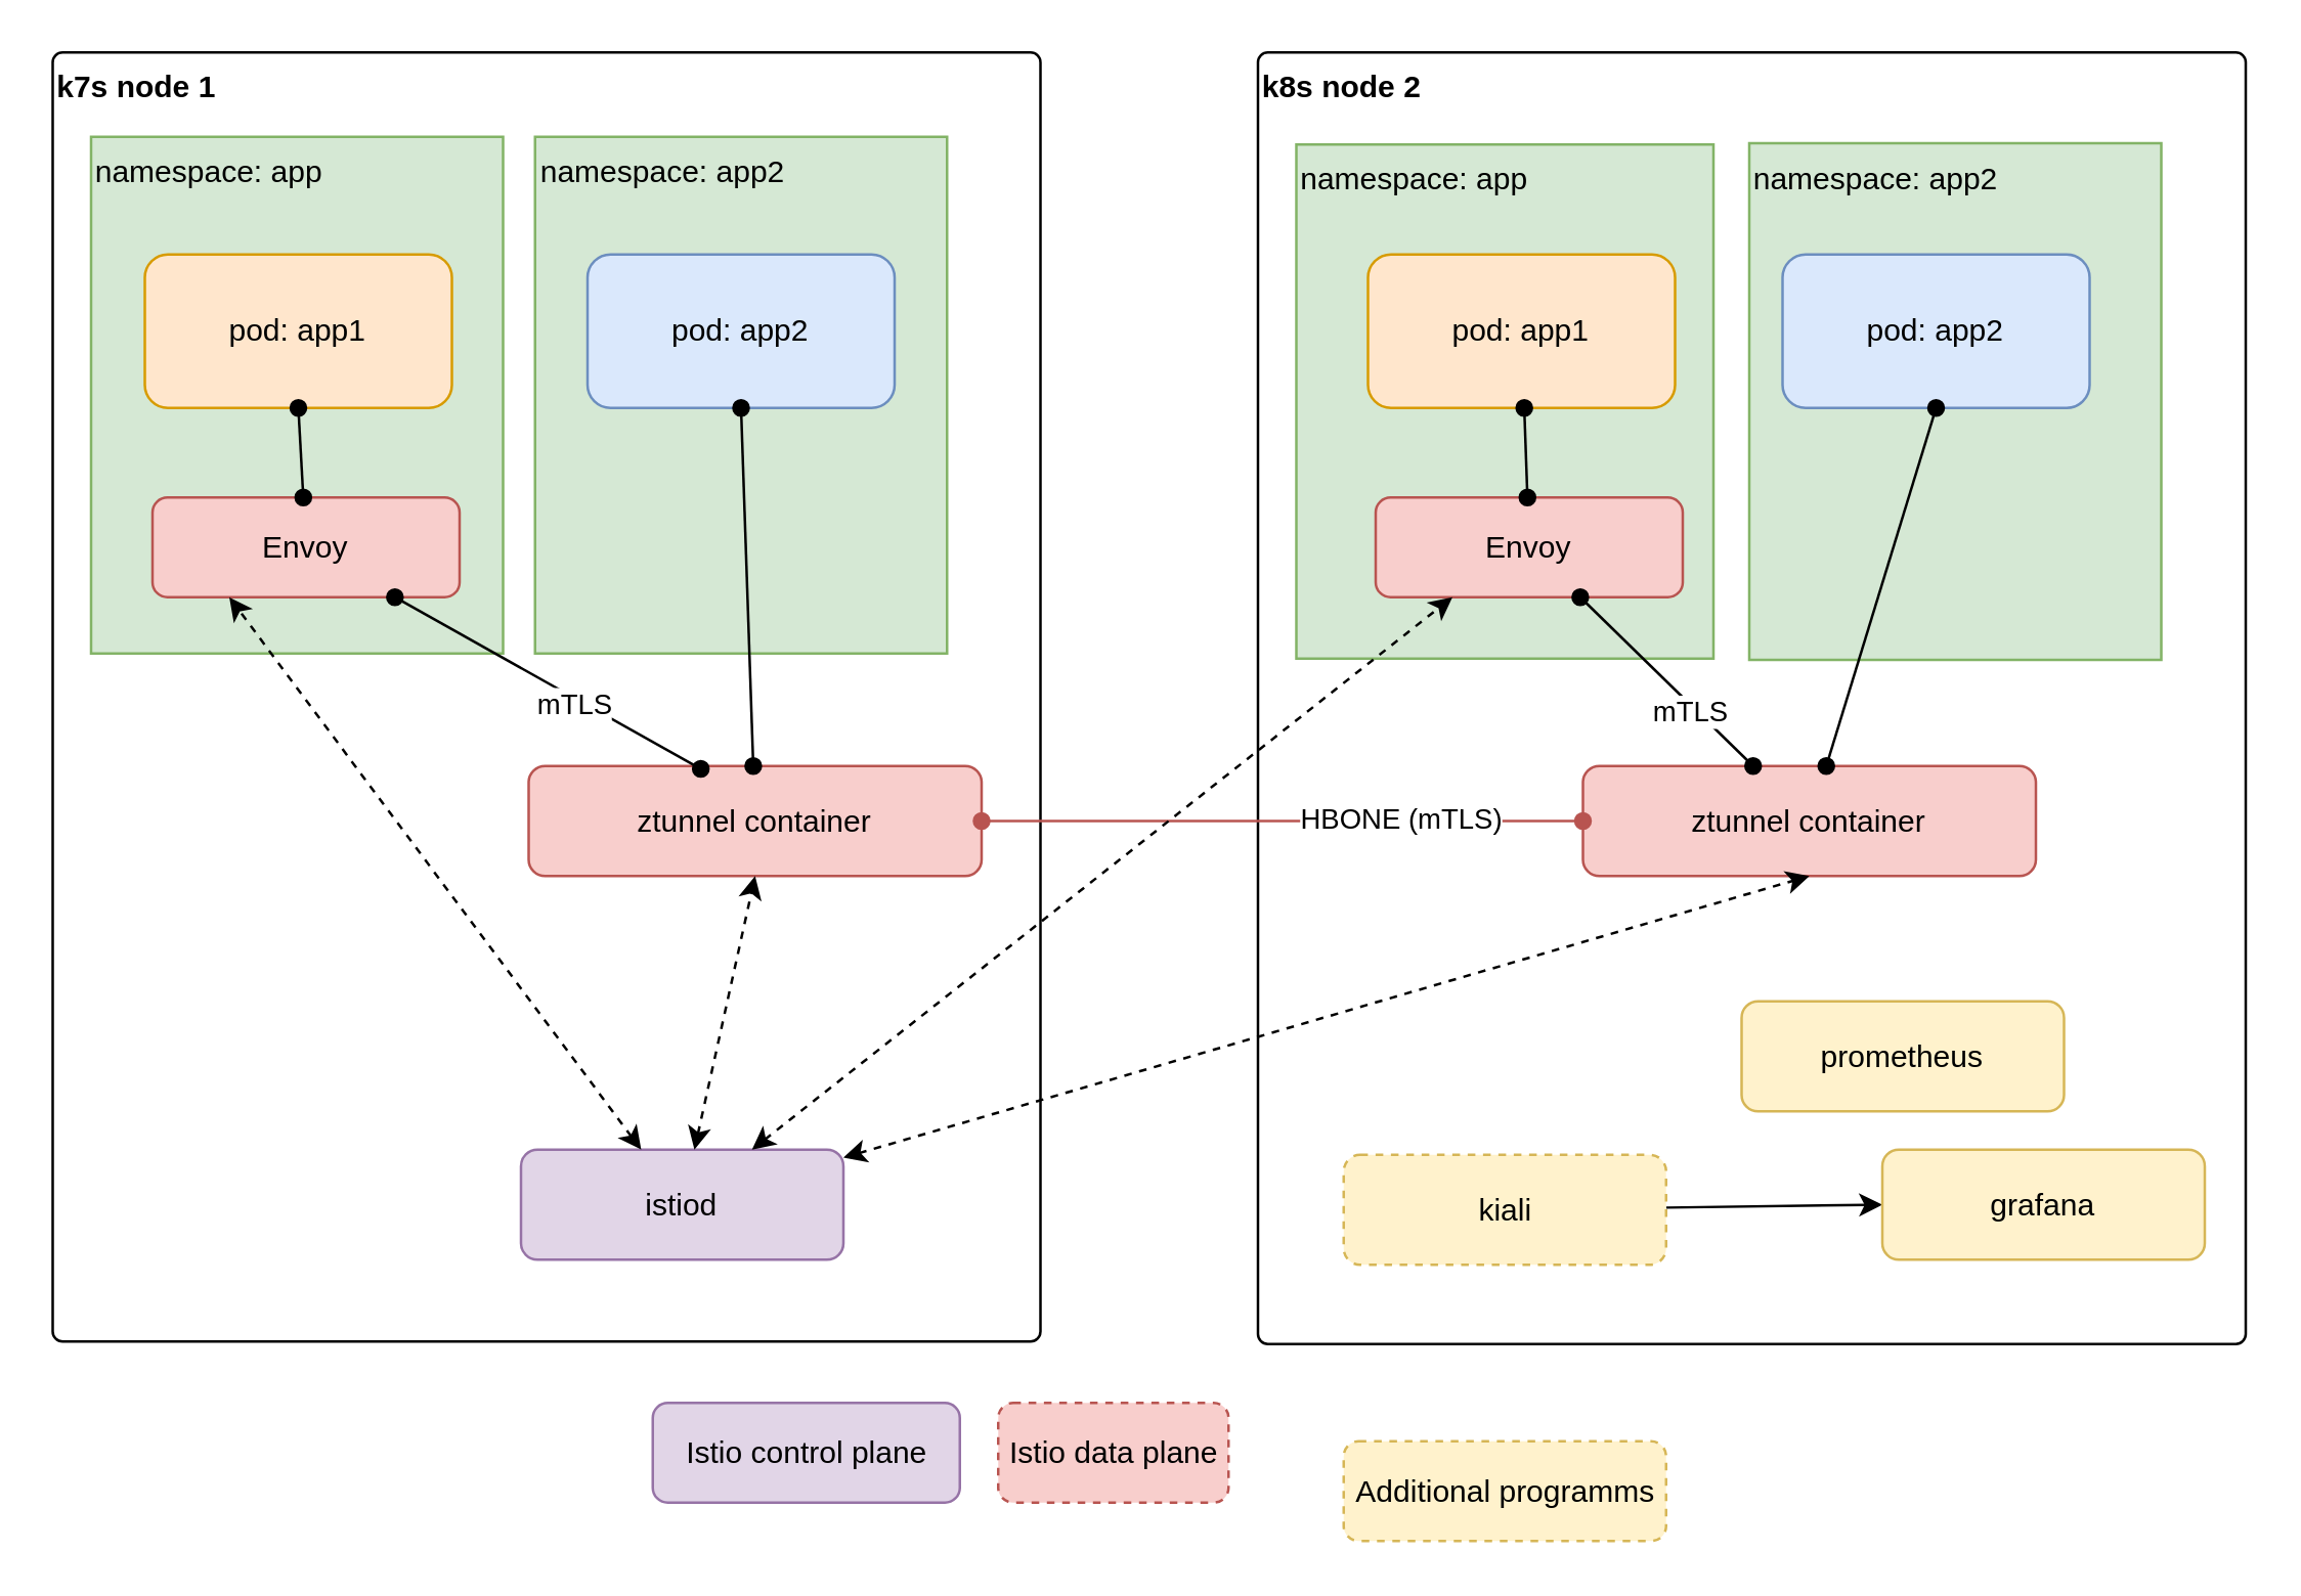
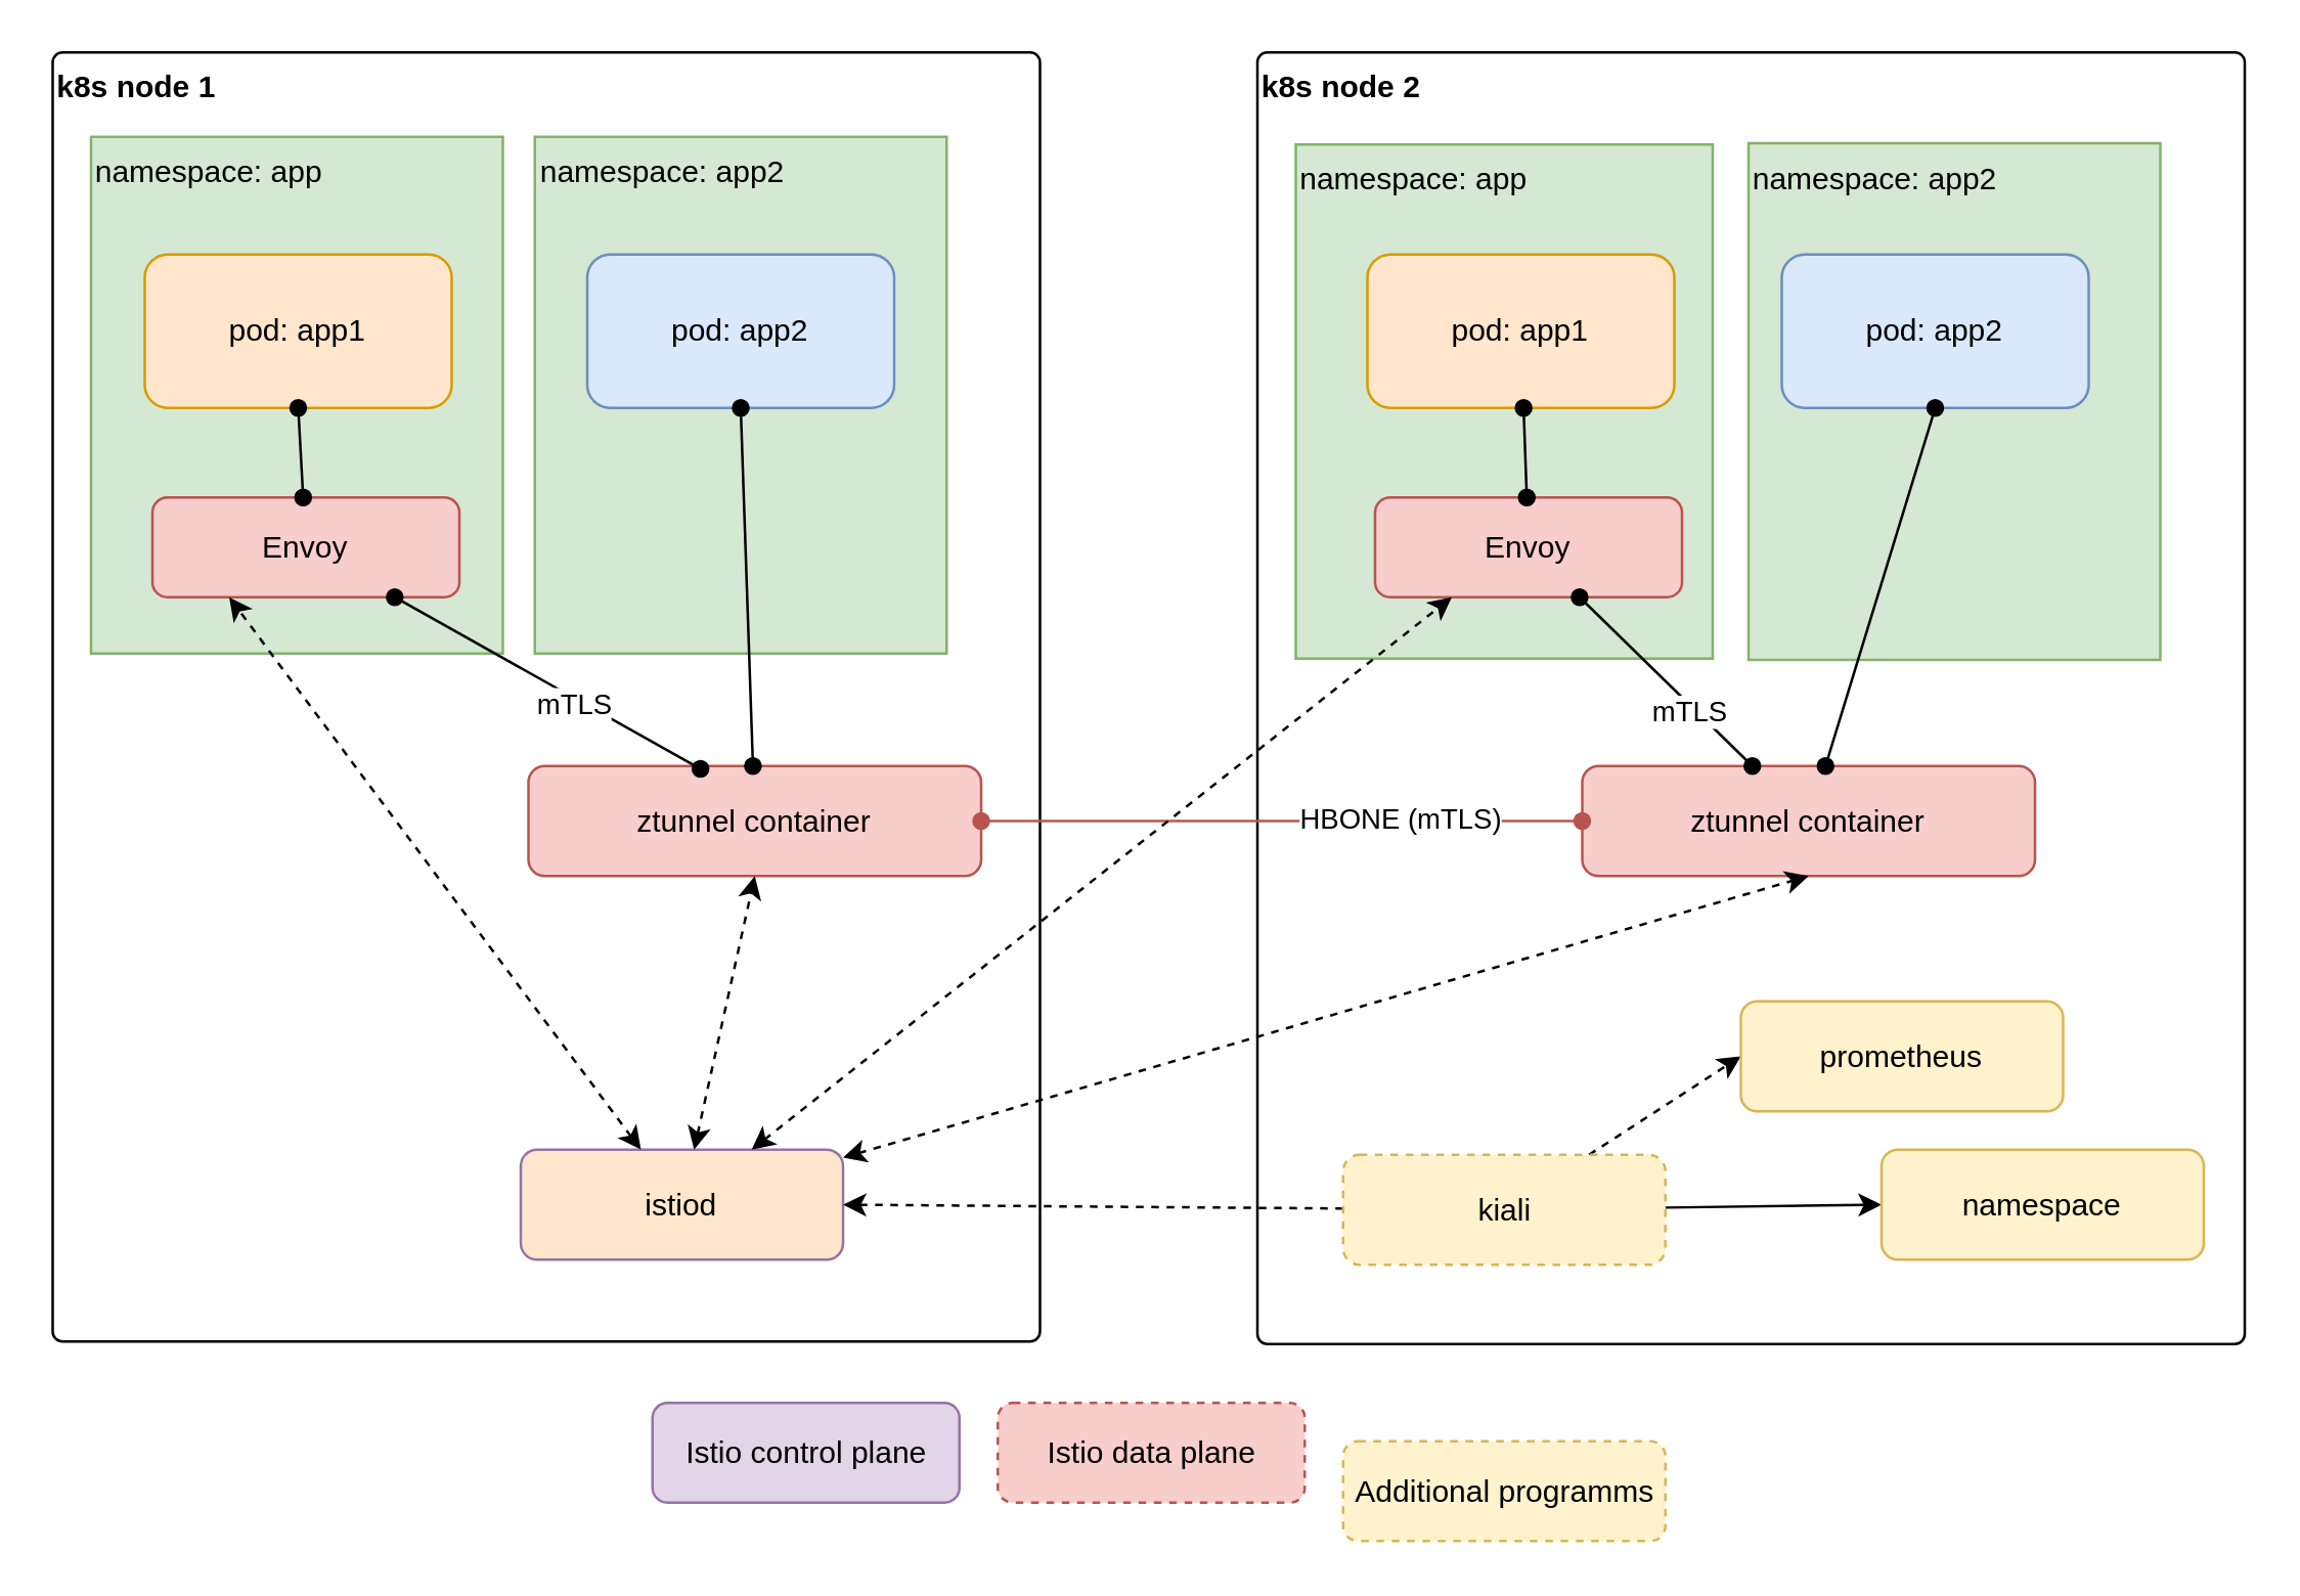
- <mxCell id="4" value="&lt;b&gt;k7s node 1&lt;/b&gt;" style="rounded=1;whiteSpace=wrap;html=1;arcSize=1;horizontal=1;verticalAlign=top;align=left;" parent="1" vertex="1"><mxGeometry x="20" y="20" width="386" height="504" as="geometry" /></mxCell>
+ <mxCell id="4" value="&lt;b&gt;k8s node 1&lt;/b&gt;" style="rounded=1;whiteSpace=wrap;html=1;arcSize=1;horizontal=1;verticalAlign=top;align=left;" parent="1" vertex="1"><mxGeometry x="20" y="20" width="386" height="504" as="geometry" /></mxCell>
+ <mxCell id="35" style="edgeStyle=none;html=1;entryX=0;entryY=0.5;entryDx=0;entryDy=0;dashed=1;" edge="1" parent="1" source="36" target="37"><mxGeometry relative="1" as="geometry" /></mxCell>
- <mxCell id="26" value="istiod" style="rounded=1;whiteSpace=wrap;html=1;fillColor=#e1d5e7;strokeColor=#9673a6;" parent="1" vertex="1"><mxGeometry x="203" y="449" width="126" height="43" as="geometry" /></mxCell>
+ <mxCell id="26" value="istiod" style="rounded=1;whiteSpace=wrap;html=1;fillColor=#ffe6cc;strokeColor=#9673a6;" parent="1" vertex="1"><mxGeometry x="203" y="449" width="126" height="43" as="geometry" /></mxCell>
+ <mxCell id="33" style="edgeStyle=none;html=1;entryX=1;entryY=0.5;entryDx=0;entryDy=0;dashed=1;" edge="1" parent="1" source="36" target="26"><mxGeometry relative="1" as="geometry" /></mxCell>
- <mxCell id="38" value="grafana" style="rounded=1;whiteSpace=wrap;html=1;fillColor=#fff2cc;strokeColor=#d6b656;" vertex="1" parent="1"><mxGeometry x="735" y="449" width="126" height="43" as="geometry" /></mxCell>
+ <mxCell id="38" value="namespace" style="rounded=1;whiteSpace=wrap;html=1;fillColor=#fff2cc;strokeColor=#d6b656;" vertex="1" parent="1"><mxGeometry x="735" y="449" width="126" height="43" as="geometry" /></mxCell>
- <mxCell id="31" value="Istio data plane" style="rounded=1;whiteSpace=wrap;html=1;fillColor=#f8cecc;strokeColor=#b85450;dashed=1;" parent="1" vertex="1"><mxGeometry x="389.5" y="548" width="90" height="39" as="geometry" /></mxCell>
+ <mxCell id="31" value="Istio data plane" style="rounded=1;whiteSpace=wrap;html=1;fillColor=#f8cecc;strokeColor=#b85450;dashed=1;" parent="1" vertex="1"><mxGeometry x="389.5" y="548" width="120" height="39" as="geometry" /></mxCell>
